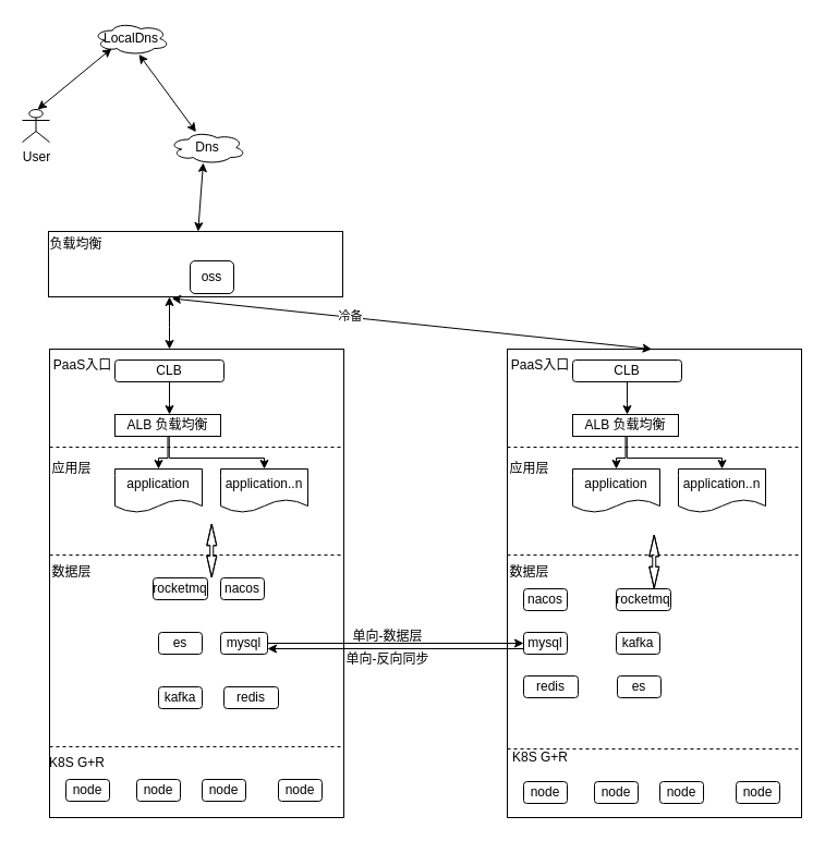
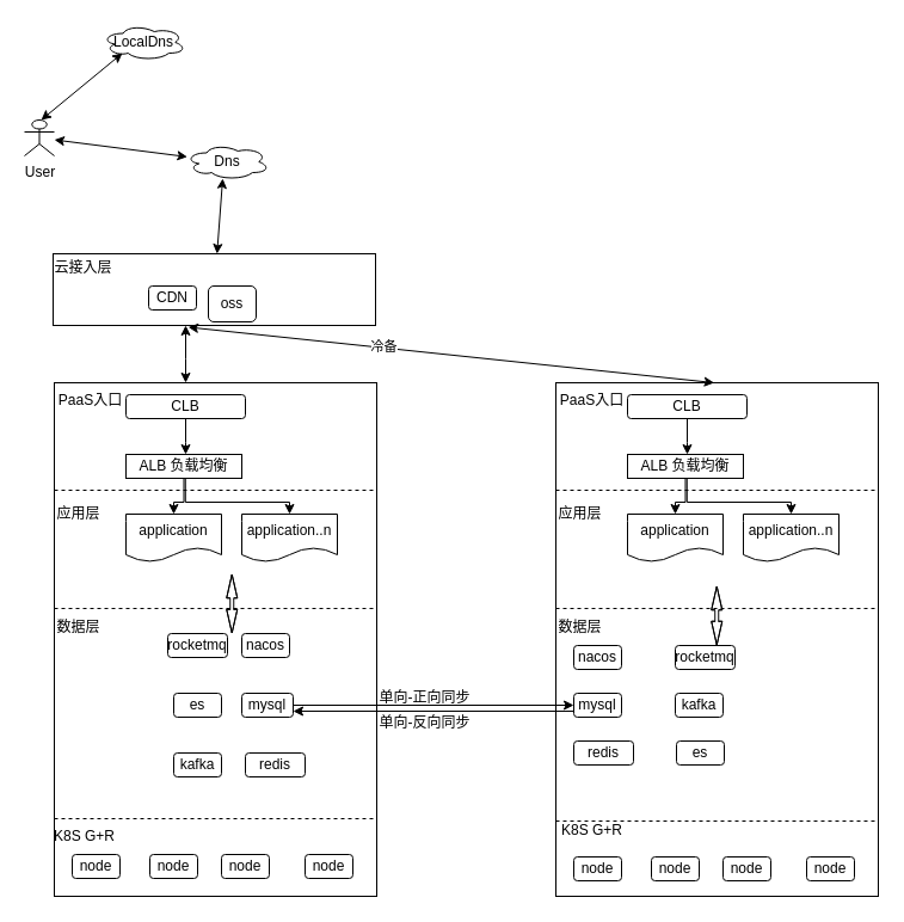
- <mxCell id="36" value="" style="endArrow=classic;startArrow=classic;html=1;rounded=0;entryX=0.6;entryY=0.983;entryDx=0;entryDy=0;entryPerimeter=0;" edge="1" parent="1" source="35" target="33"><mxGeometry width="50" height="50" relative="1" as="geometry"><mxPoint x="44" y="110" as="sourcePoint" /><mxPoint x="152.01" y="54" as="targetPoint" /></mxGeometry></mxCell>
+ <mxCell id="36" value="" style="endArrow=classic;startArrow=classic;html=1;rounded=0;" edge="1" parent="1" source="35" target="32"><mxGeometry width="50" height="50" relative="1" as="geometry"><mxPoint x="44" y="110" as="sourcePoint" /><mxPoint x="152.01" y="54" as="targetPoint" /></mxGeometry></mxCell>
- <mxCell id="25" value="负载均衡" style="text;html=1;resizable=0;autosize=1;align=center;verticalAlign=middle;points=[];fillColor=none;strokeColor=none;rounded=0;" vertex="1" parent="1"><mxGeometry x="34" y="209" width="70" height="30" as="geometry" /></mxCell>
+ <mxCell id="25" value="云接入层" style="text;html=1;resizable=0;autosize=1;align=center;verticalAlign=middle;points=[];fillColor=none;strokeColor=none;rounded=0;" vertex="1" parent="1"><mxGeometry x="34" y="209" width="70" height="30" as="geometry" /></mxCell>
+ <mxCell id="30" value="CDN" style="rounded=1;whiteSpace=wrap;html=1;" vertex="1" parent="1"><mxGeometry x="124" y="239" width="40" height="20" as="geometry" /></mxCell>
- <mxCell id="64" value="单向-数据层" style="text;html=1;resizable=0;autosize=1;align=center;verticalAlign=middle;points=[];fillColor=none;strokeColor=none;rounded=0;" vertex="1" parent="1"><mxGeometry x="305" y="569" width="100" height="30" as="geometry" /></mxCell>
+ <mxCell id="64" value="单向-正向同步" style="text;html=1;resizable=0;autosize=1;align=center;verticalAlign=middle;points=[];fillColor=none;strokeColor=none;rounded=0;" vertex="1" parent="1"><mxGeometry x="305" y="569" width="100" height="30" as="geometry" /></mxCell>
